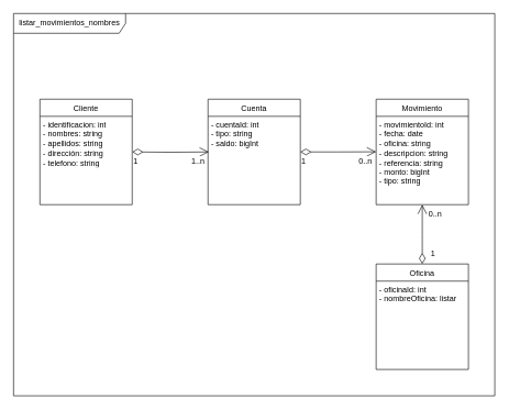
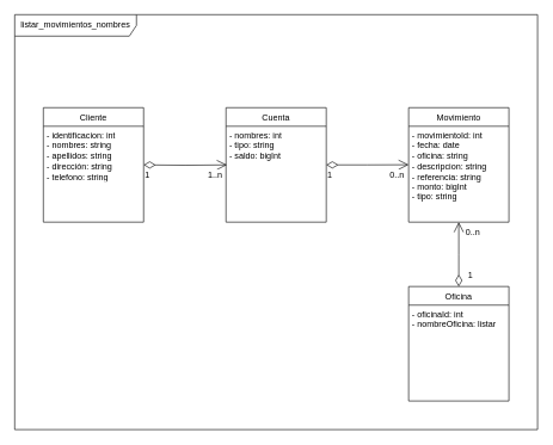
- <mxCell id="6" value="- cuentaId: int&lt;br&gt;- tipo: string&lt;br&gt;- saldo: bigInt&lt;br&gt;" style="text;strokeColor=none;fillColor=none;align=left;verticalAlign=top;spacingLeft=4;spacingRight=4;overflow=hidden;rotatable=0;points=[[0,0.5],[1,0.5]];portConstraint=eastwest;spacing=1;spacingBottom=10;html=1;" parent="5" vertex="1"><mxGeometry y="26" width="140" height="134" as="geometry" /></mxCell>
+ <mxCell id="6" value="- nombres: int&lt;br&gt;- tipo: string&lt;br&gt;- saldo: bigInt&lt;br&gt;" style="text;strokeColor=none;fillColor=none;align=left;verticalAlign=top;spacingLeft=4;spacingRight=4;overflow=hidden;rotatable=0;points=[[0,0.5],[1,0.5]];portConstraint=eastwest;spacing=1;spacingBottom=10;html=1;" parent="5" vertex="1"><mxGeometry y="26" width="140" height="134" as="geometry" /></mxCell>
